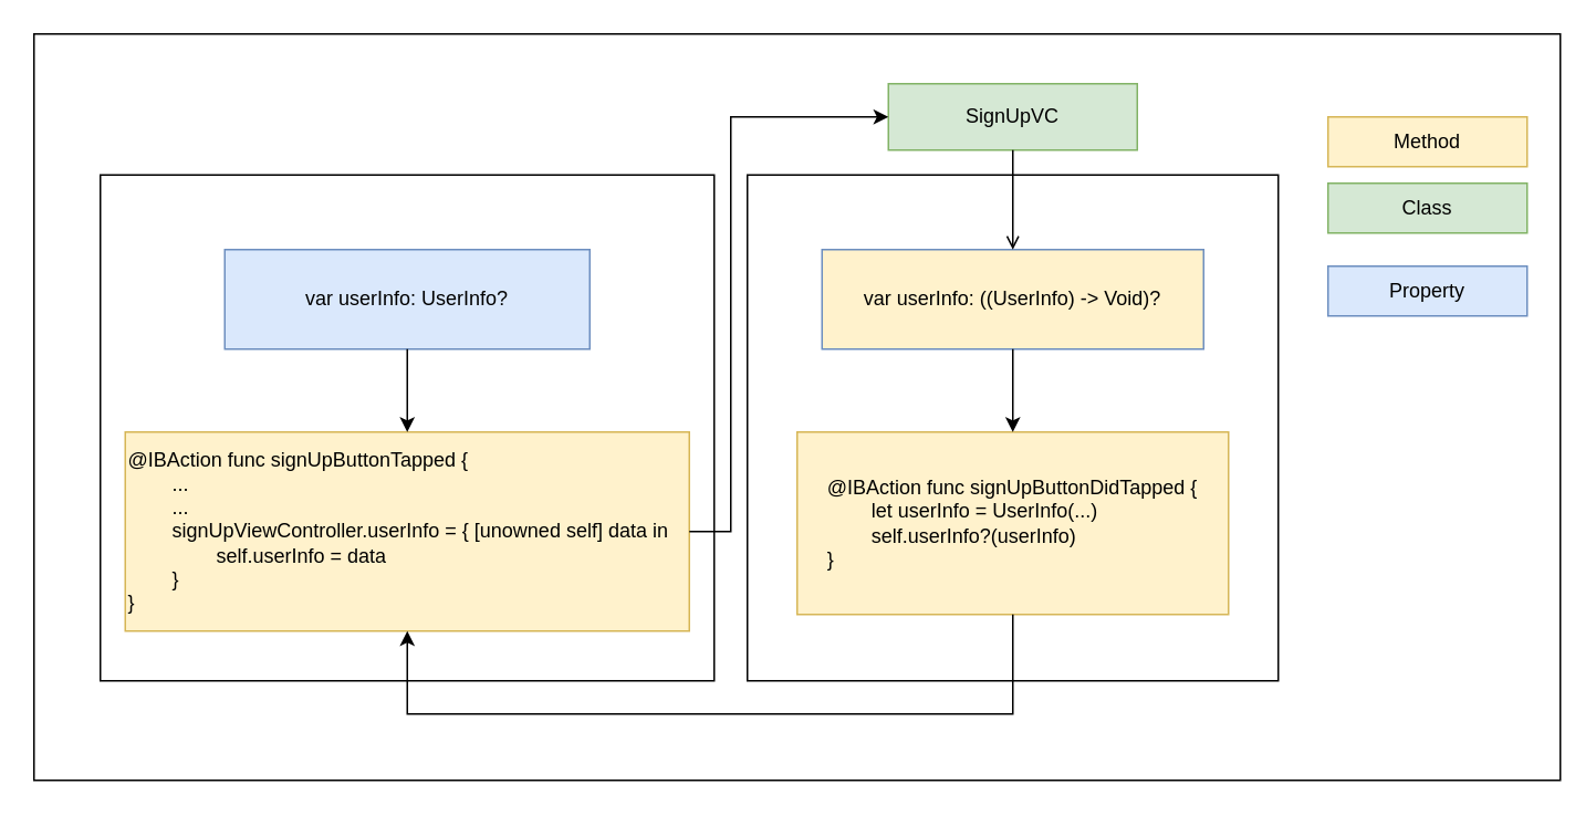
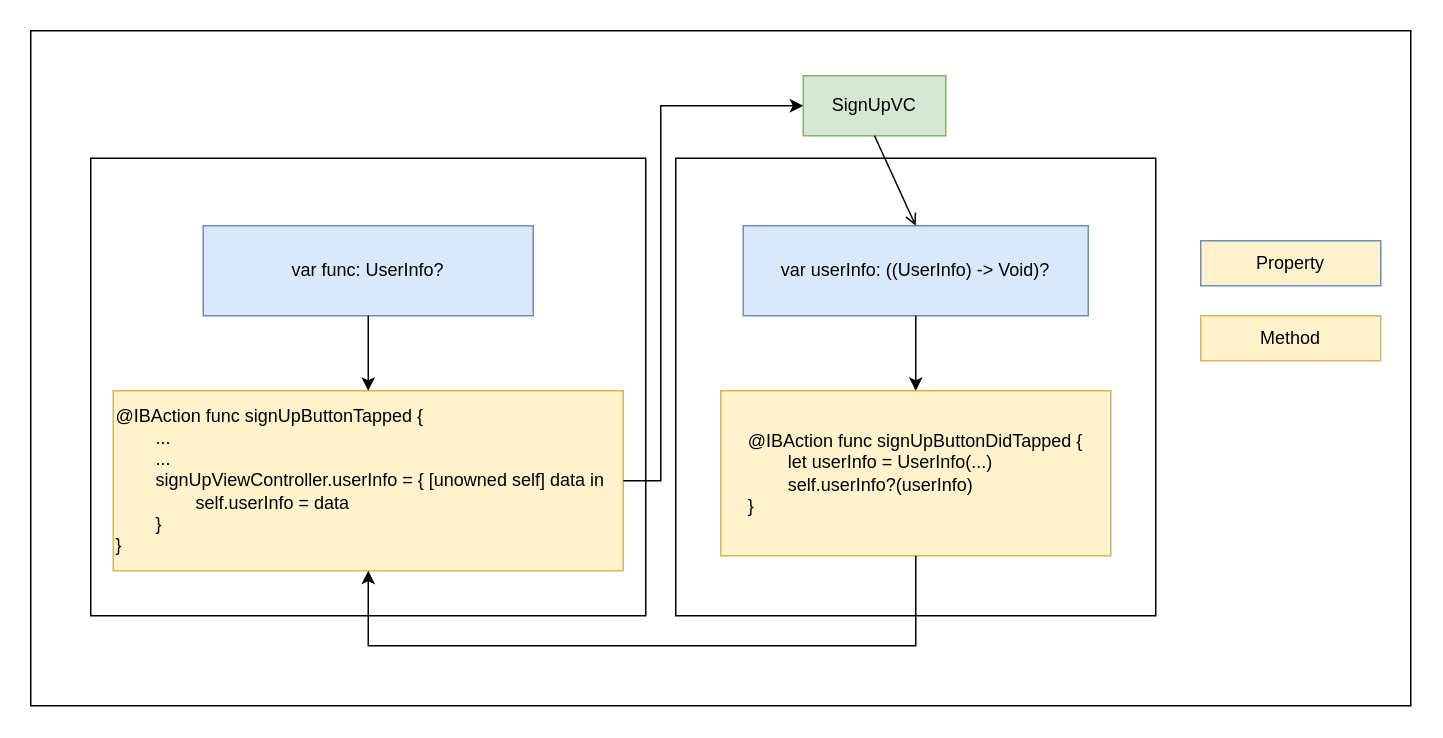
- <mxCell id="4" value="SignUpVC" style="rounded=0;whiteSpace=wrap;html=1;fillColor=#d5e8d4;strokeColor=#82b366;" vertex="1" parent="1"><mxGeometry x="535" y="50" width="150" height="40" as="geometry" /></mxCell>
+ <mxCell id="4" value="SignUpVC" style="rounded=0;whiteSpace=wrap;html=1;fillColor=#d5e8d4;strokeColor=#82b366;" vertex="1" parent="1"><mxGeometry x="535" y="50" width="95" height="40" as="geometry" /></mxCell>
- <mxCell id="9" value="Method" style="rounded=0;whiteSpace=wrap;html=1;fillColor=#fff2cc;strokeColor=#d6b656;" vertex="1" parent="1"><mxGeometry x="800" y="70" width="120" height="30" as="geometry" /></mxCell>
+ <mxCell id="9" value="Method" style="rounded=0;whiteSpace=wrap;html=1;fillColor=#fff2cc;strokeColor=#d6b656;" vertex="1" parent="1"><mxGeometry x="800" y="210" width="120" height="30" as="geometry" /></mxCell>
- <mxCell id="7" value="Class" style="rounded=0;whiteSpace=wrap;html=1;fillColor=#d5e8d4;strokeColor=#82b366;" vertex="1" parent="1"><mxGeometry x="800" y="110" width="120" height="30" as="geometry" /></mxCell>
- <mxCell id="8" value="Property" style="rounded=0;whiteSpace=wrap;html=1;fillColor=#dae8fc;strokeColor=#6c8ebf;" vertex="1" parent="1"><mxGeometry x="800" y="160" width="120" height="30" as="geometry" /></mxCell>
+ <mxCell id="8" value="Property" style="rounded=0;whiteSpace=wrap;html=1;fillColor=#fff2cc;strokeColor=#6c8ebf;" vertex="1" parent="1"><mxGeometry x="800" y="160" width="120" height="30" as="geometry" /></mxCell>
- <mxCell id="11" value="var userInfo: UserInfo?" style="rounded=0;whiteSpace=wrap;html=1;fillColor=#dae8fc;strokeColor=#6c8ebf;" vertex="1" parent="1"><mxGeometry x="135" y="150" width="220" height="60" as="geometry" /></mxCell>
+ <mxCell id="11" value="var func: UserInfo?" style="rounded=0;whiteSpace=wrap;html=1;fillColor=#dae8fc;strokeColor=#6c8ebf;" vertex="1" parent="1"><mxGeometry x="135" y="150" width="220" height="60" as="geometry" /></mxCell>
- <mxCell id="6" value="var userInfo: ((UserInfo) -&amp;gt; Void)?" style="rounded=0;whiteSpace=wrap;html=1;fillColor=#fff2cc;strokeColor=#6c8ebf;" vertex="1" parent="1"><mxGeometry x="495" y="150" width="230" height="60" as="geometry" /></mxCell>
+ <mxCell id="6" value="var userInfo: ((UserInfo) -&amp;gt; Void)?" style="rounded=0;whiteSpace=wrap;html=1;fillColor=#dae8fc;strokeColor=#6c8ebf;" vertex="1" parent="1"><mxGeometry x="495" y="150" width="230" height="60" as="geometry" /></mxCell>
